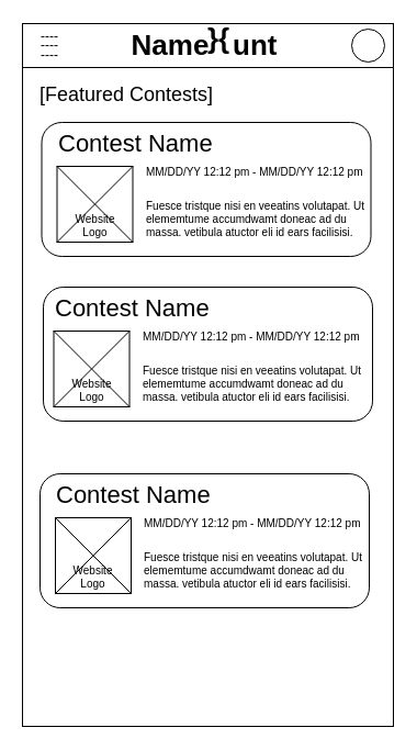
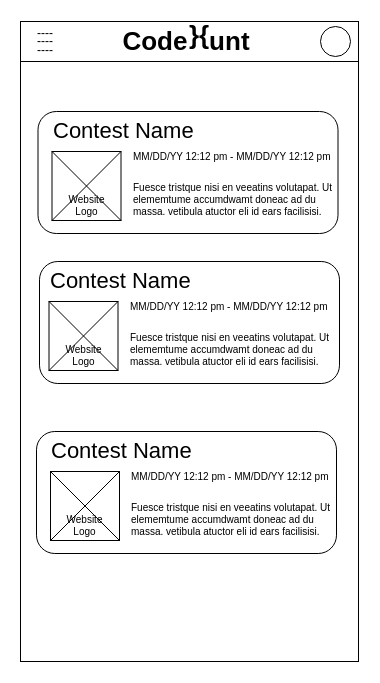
- <mxCell id="28" value="&lt;b style=&quot;font-size: 26px;&quot;&gt;Name&amp;nbsp; &amp;nbsp;unt&lt;/b&gt;" style="text;html=1;strokeColor=none;fillColor=none;align=center;verticalAlign=middle;whiteSpace=wrap;rounded=0;fontSize=26;" vertex="1" parent="1"><mxGeometry x="71" y="26" width="230" height="30" as="geometry" /></mxCell>
+ <mxCell id="28" value="&lt;b style=&quot;font-size: 26px;&quot;&gt;Code&amp;nbsp; &amp;nbsp;unt&lt;/b&gt;" style="text;html=1;strokeColor=none;fillColor=none;align=center;verticalAlign=middle;whiteSpace=wrap;rounded=0;fontSize=26;" vertex="1" parent="1"><mxGeometry x="71" y="26" width="230" height="30" as="geometry" /></mxCell>
- <mxCell id="6" value="&lt;font style=&quot;font-size: 18px&quot;&gt;[Featured Contests]&lt;/font&gt;" style="text;html=1;strokeColor=none;fillColor=none;align=center;verticalAlign=middle;whiteSpace=wrap;rounded=0;" parent="1" vertex="1"><mxGeometry x="20" y="71" width="190" height="30" as="geometry" /></mxCell>
